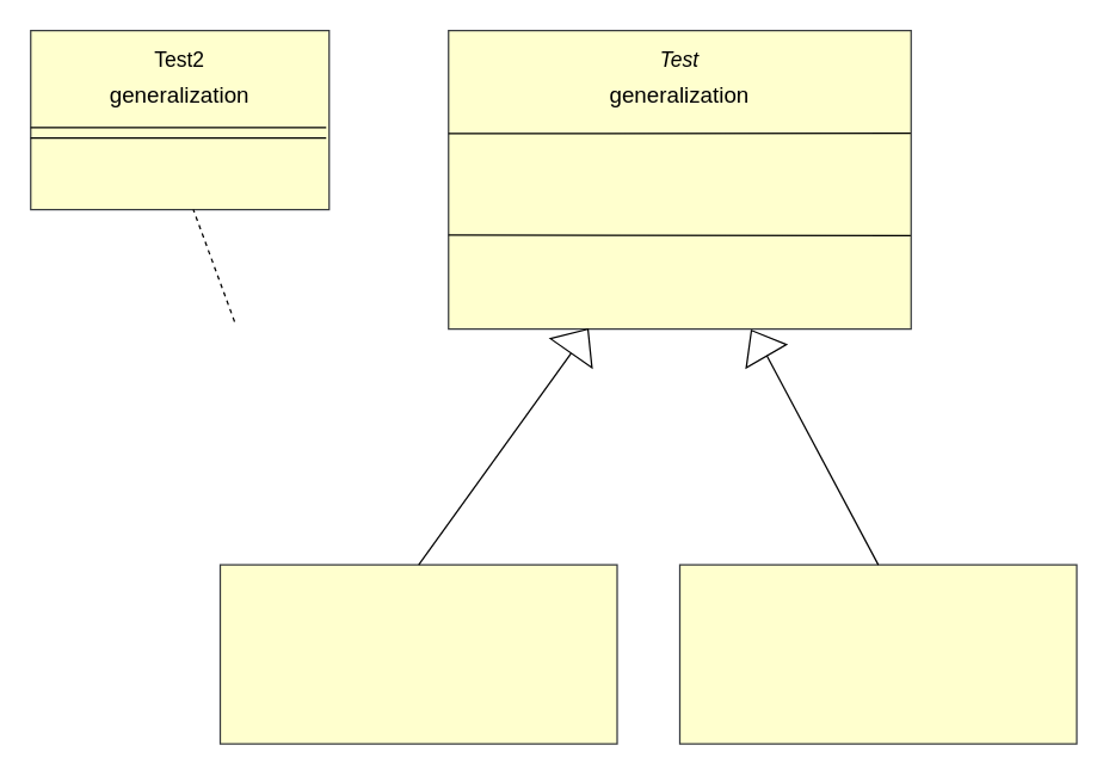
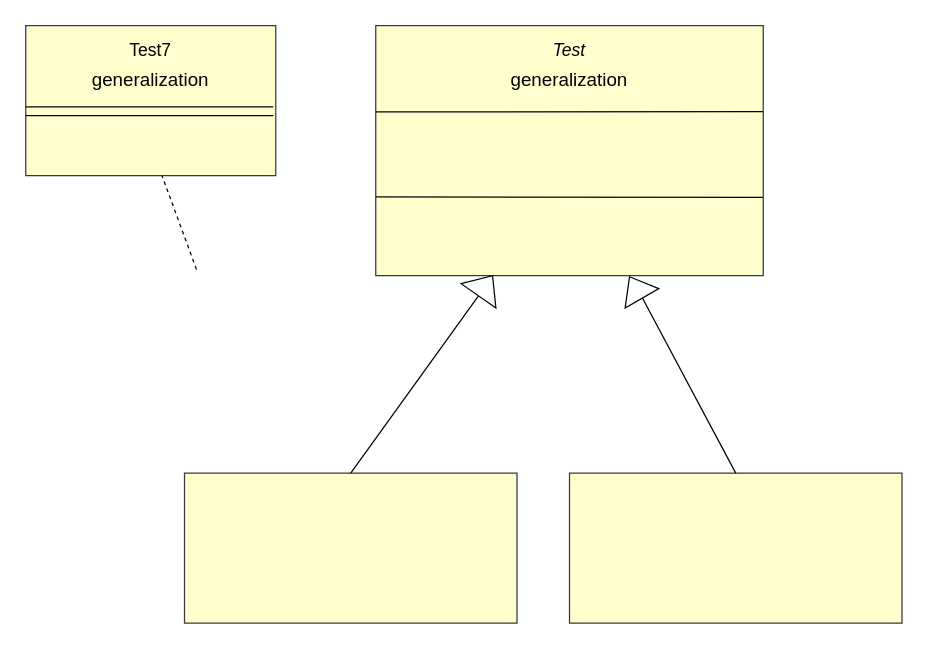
- <mxCell id="5" value="&lt;font style=&quot;font-size: 14px;&quot;&gt;Test2&lt;/font&gt;" style="text;html=1;align=center;verticalAlign=middle;whiteSpace=wrap;rounded=0;" vertex="1" parent="1"><mxGeometry x="90" y="25" width="60" height="30" as="geometry" /></mxCell>
+ <mxCell id="5" value="&lt;font style=&quot;font-size: 14px;&quot;&gt;Test7&lt;/font&gt;" style="text;html=1;align=center;verticalAlign=middle;whiteSpace=wrap;rounded=0;" vertex="1" parent="1"><mxGeometry x="90" y="25" width="60" height="30" as="geometry" /></mxCell>
